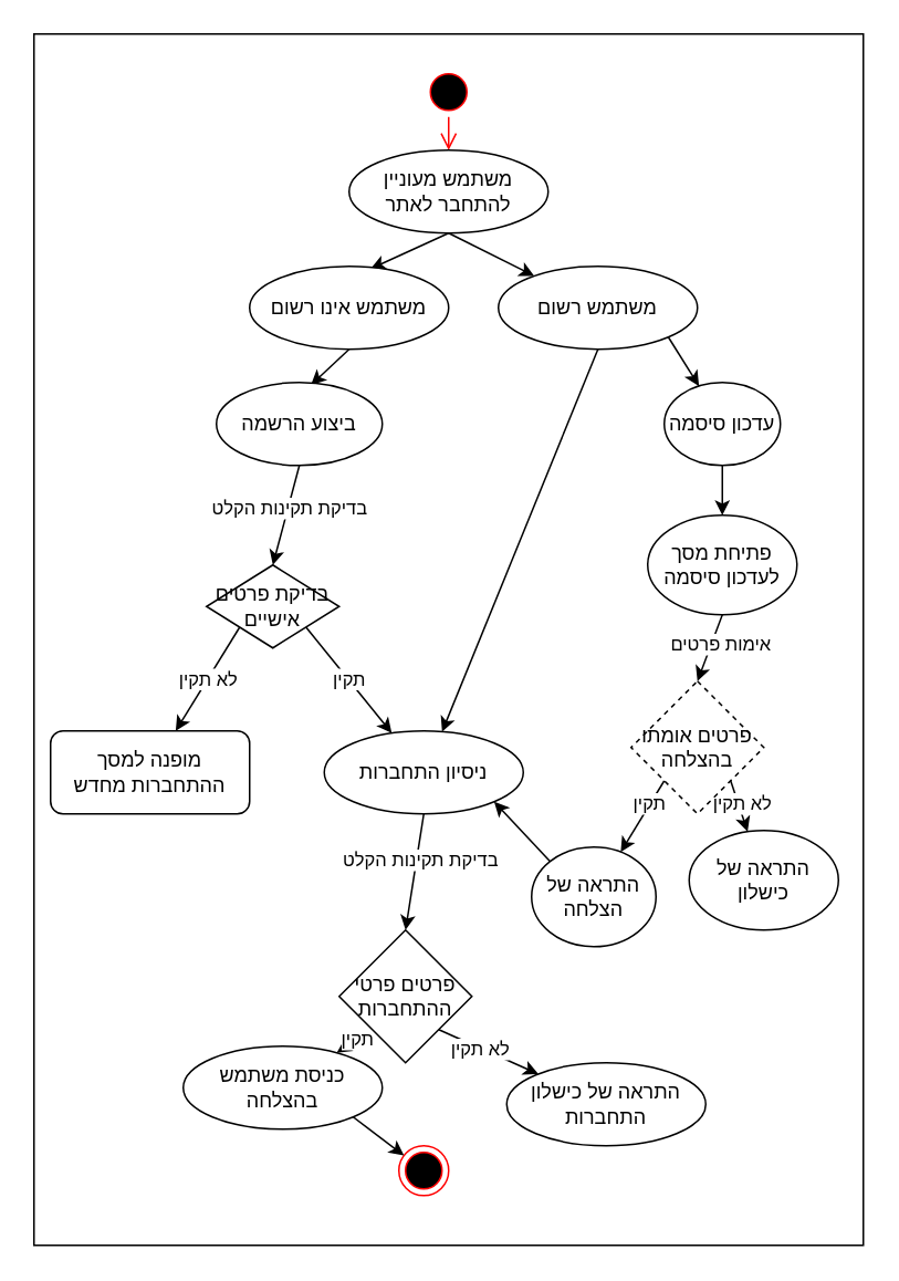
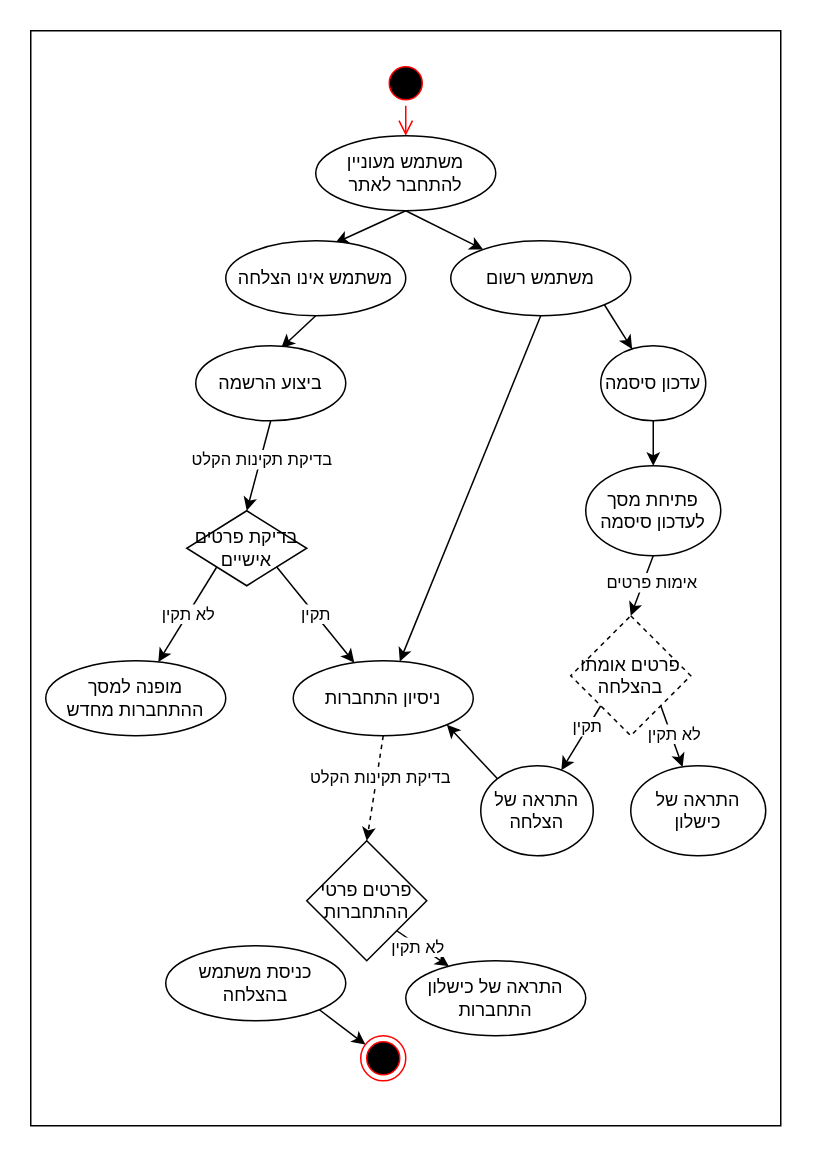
- <mxCell id="10" value="משתמש אינו רשום" style="ellipse;whiteSpace=wrap;html=1;" parent="1" vertex="1"><mxGeometry x="150" y="160" width="120" height="50" as="geometry" /></mxCell>
+ <mxCell id="10" value="משתמש אינו הצלחה" style="ellipse;whiteSpace=wrap;html=1;" parent="1" vertex="1"><mxGeometry x="150" y="160" width="120" height="50" as="geometry" /></mxCell>
- <mxCell id="36" value="מופנה למסך ההתחברות מחדש" style="whiteSpace=wrap;html=1;rounded=1;" parent="1" vertex="1"><mxGeometry x="30" y="440" width="120" height="50" as="geometry" /></mxCell>
+ <mxCell id="36" value="מופנה למסך ההתחברות מחדש" style="ellipse;whiteSpace=wrap;html=1;" parent="1" vertex="1"><mxGeometry x="30" y="440" width="120" height="50" as="geometry" /></mxCell>
- <mxCell id="32" value="התראה של כישלון" style="ellipse;whiteSpace=wrap;html=1;" parent="1" vertex="1"><mxGeometry x="415" y="500" width="90" height="60" as="geometry" /></mxCell>
+ <mxCell id="32" value="התראה של כישלון" style="ellipse;whiteSpace=wrap;html=1;" parent="1" vertex="1"><mxGeometry x="420" y="510" width="90" height="60" as="geometry" /></mxCell>
- <mxCell id="19" style="edgeStyle=none;html=1;exitX=0.5;exitY=1;exitDx=0;exitDy=0;entryX=0.5;entryY=0;entryDx=0;entryDy=0;" parent="1" source="21" target="41" edge="1"><mxGeometry relative="1" as="geometry" /></mxCell>
+ <mxCell id="19" style="edgeStyle=none;html=1;exitX=0.5;exitY=1;exitDx=0;exitDy=0;entryX=0.5;entryY=0;entryDx=0;entryDy=0;dashed=1;" parent="1" source="21" target="41" edge="1"><mxGeometry relative="1" as="geometry" /></mxCell>
- <mxCell id="37" style="edgeStyle=none;html=1;exitX=0;exitY=1;exitDx=0;exitDy=0;" parent="1" source="41" target="43" edge="1"><mxGeometry relative="1" as="geometry" /></mxCell>
- <mxCell id="38" value="תקין" style="edgeLabel;html=1;align=center;verticalAlign=middle;resizable=0;points=[];" parent="37" vertex="1" connectable="0"><mxGeometry x="-0.133" relative="1" as="geometry"><mxPoint as="offset" /></mxGeometry></mxCell>
- <mxCell id="44" value="התראה של כישלון התחברות" style="ellipse;whiteSpace=wrap;html=1;" parent="1" vertex="1"><mxGeometry x="305" y="640" width="120" height="50" as="geometry" /></mxCell>
+ <mxCell id="44" value="התראה של כישלון התחברות" style="ellipse;whiteSpace=wrap;html=1;" parent="1" vertex="1"><mxGeometry x="270" y="640" width="120" height="50" as="geometry" /></mxCell>
